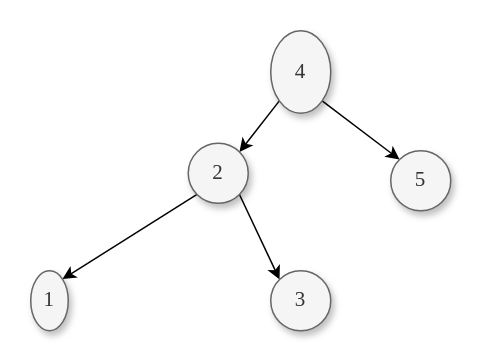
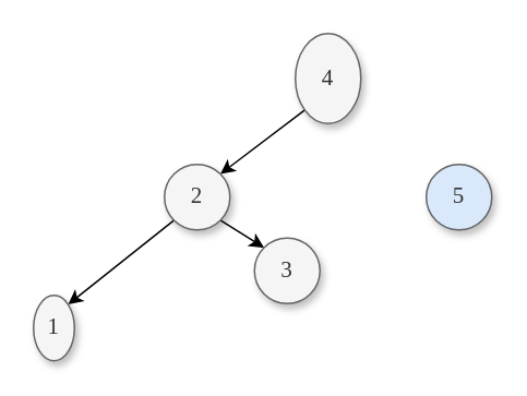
- <mxCell id="3" style="edgeStyle=none;rounded=0;orthogonalLoop=1;jettySize=auto;html=1;exitX=1;exitY=1;exitDx=0;exitDy=0;fontFamily=Comic Sans MS;fontSize=14;entryX=0;entryY=0;entryDx=0;entryDy=0;" edge="1" parent="1" source="4" target="8"><mxGeometry relative="1" as="geometry" /></mxCell>
- <mxCell id="7" value="&lt;font style=&quot;font-size: 14px&quot; face=&quot;Comic Sans MS&quot;&gt;2&lt;/font&gt;" style="ellipse;whiteSpace=wrap;html=1;aspect=fixed;shadow=1;fillColor=#f5f5f5;fontColor=#333333;strokeColor=#666666;" vertex="1" parent="1"><mxGeometry x="125" y="95" width="40" height="40" as="geometry" /></mxCell>
+ <mxCell id="7" value="&lt;font style=&quot;font-size: 14px&quot; face=&quot;Comic Sans MS&quot;&gt;2&lt;/font&gt;" style="ellipse;whiteSpace=wrap;html=1;aspect=fixed;shadow=1;fillColor=#f5f5f5;fontColor=#333333;strokeColor=#666666;" vertex="1" parent="1"><mxGeometry x="100" y="100" width="40" height="40" as="geometry" /></mxCell>
- <mxCell id="8" value="&lt;font style=&quot;font-size: 14px&quot; face=&quot;Comic Sans MS&quot;&gt;5&lt;/font&gt;" style="ellipse;whiteSpace=wrap;html=1;aspect=fixed;shadow=1;fillColor=#f5f5f5;fontColor=#333333;strokeColor=#666666;" vertex="1" parent="1"><mxGeometry x="260" y="100" width="40" height="40" as="geometry" /></mxCell>
+ <mxCell id="8" value="&lt;font style=&quot;font-size: 14px&quot; face=&quot;Comic Sans MS&quot;&gt;5&lt;/font&gt;" style="ellipse;whiteSpace=wrap;html=1;aspect=fixed;shadow=1;fillColor=#dae8fc;fontColor=#333333;strokeColor=#666666;" vertex="1" parent="1"><mxGeometry x="260" y="100" width="40" height="40" as="geometry" /></mxCell>
- <mxCell id="10" value="&lt;font style=&quot;font-size: 14px&quot; face=&quot;Comic Sans MS&quot;&gt;3&lt;/font&gt;" style="ellipse;whiteSpace=wrap;html=1;aspect=fixed;shadow=1;fillColor=#f5f5f5;fontColor=#333333;strokeColor=#666666;" vertex="1" parent="1"><mxGeometry x="180" y="180" width="40" height="40" as="geometry" /></mxCell>
+ <mxCell id="10" value="&lt;font style=&quot;font-size: 14px&quot; face=&quot;Comic Sans MS&quot;&gt;3&lt;/font&gt;" style="ellipse;whiteSpace=wrap;html=1;aspect=fixed;shadow=1;fillColor=#f5f5f5;fontColor=#333333;strokeColor=#666666;" vertex="1" parent="1"><mxGeometry x="155" y="145" width="40" height="40" as="geometry" /></mxCell>
